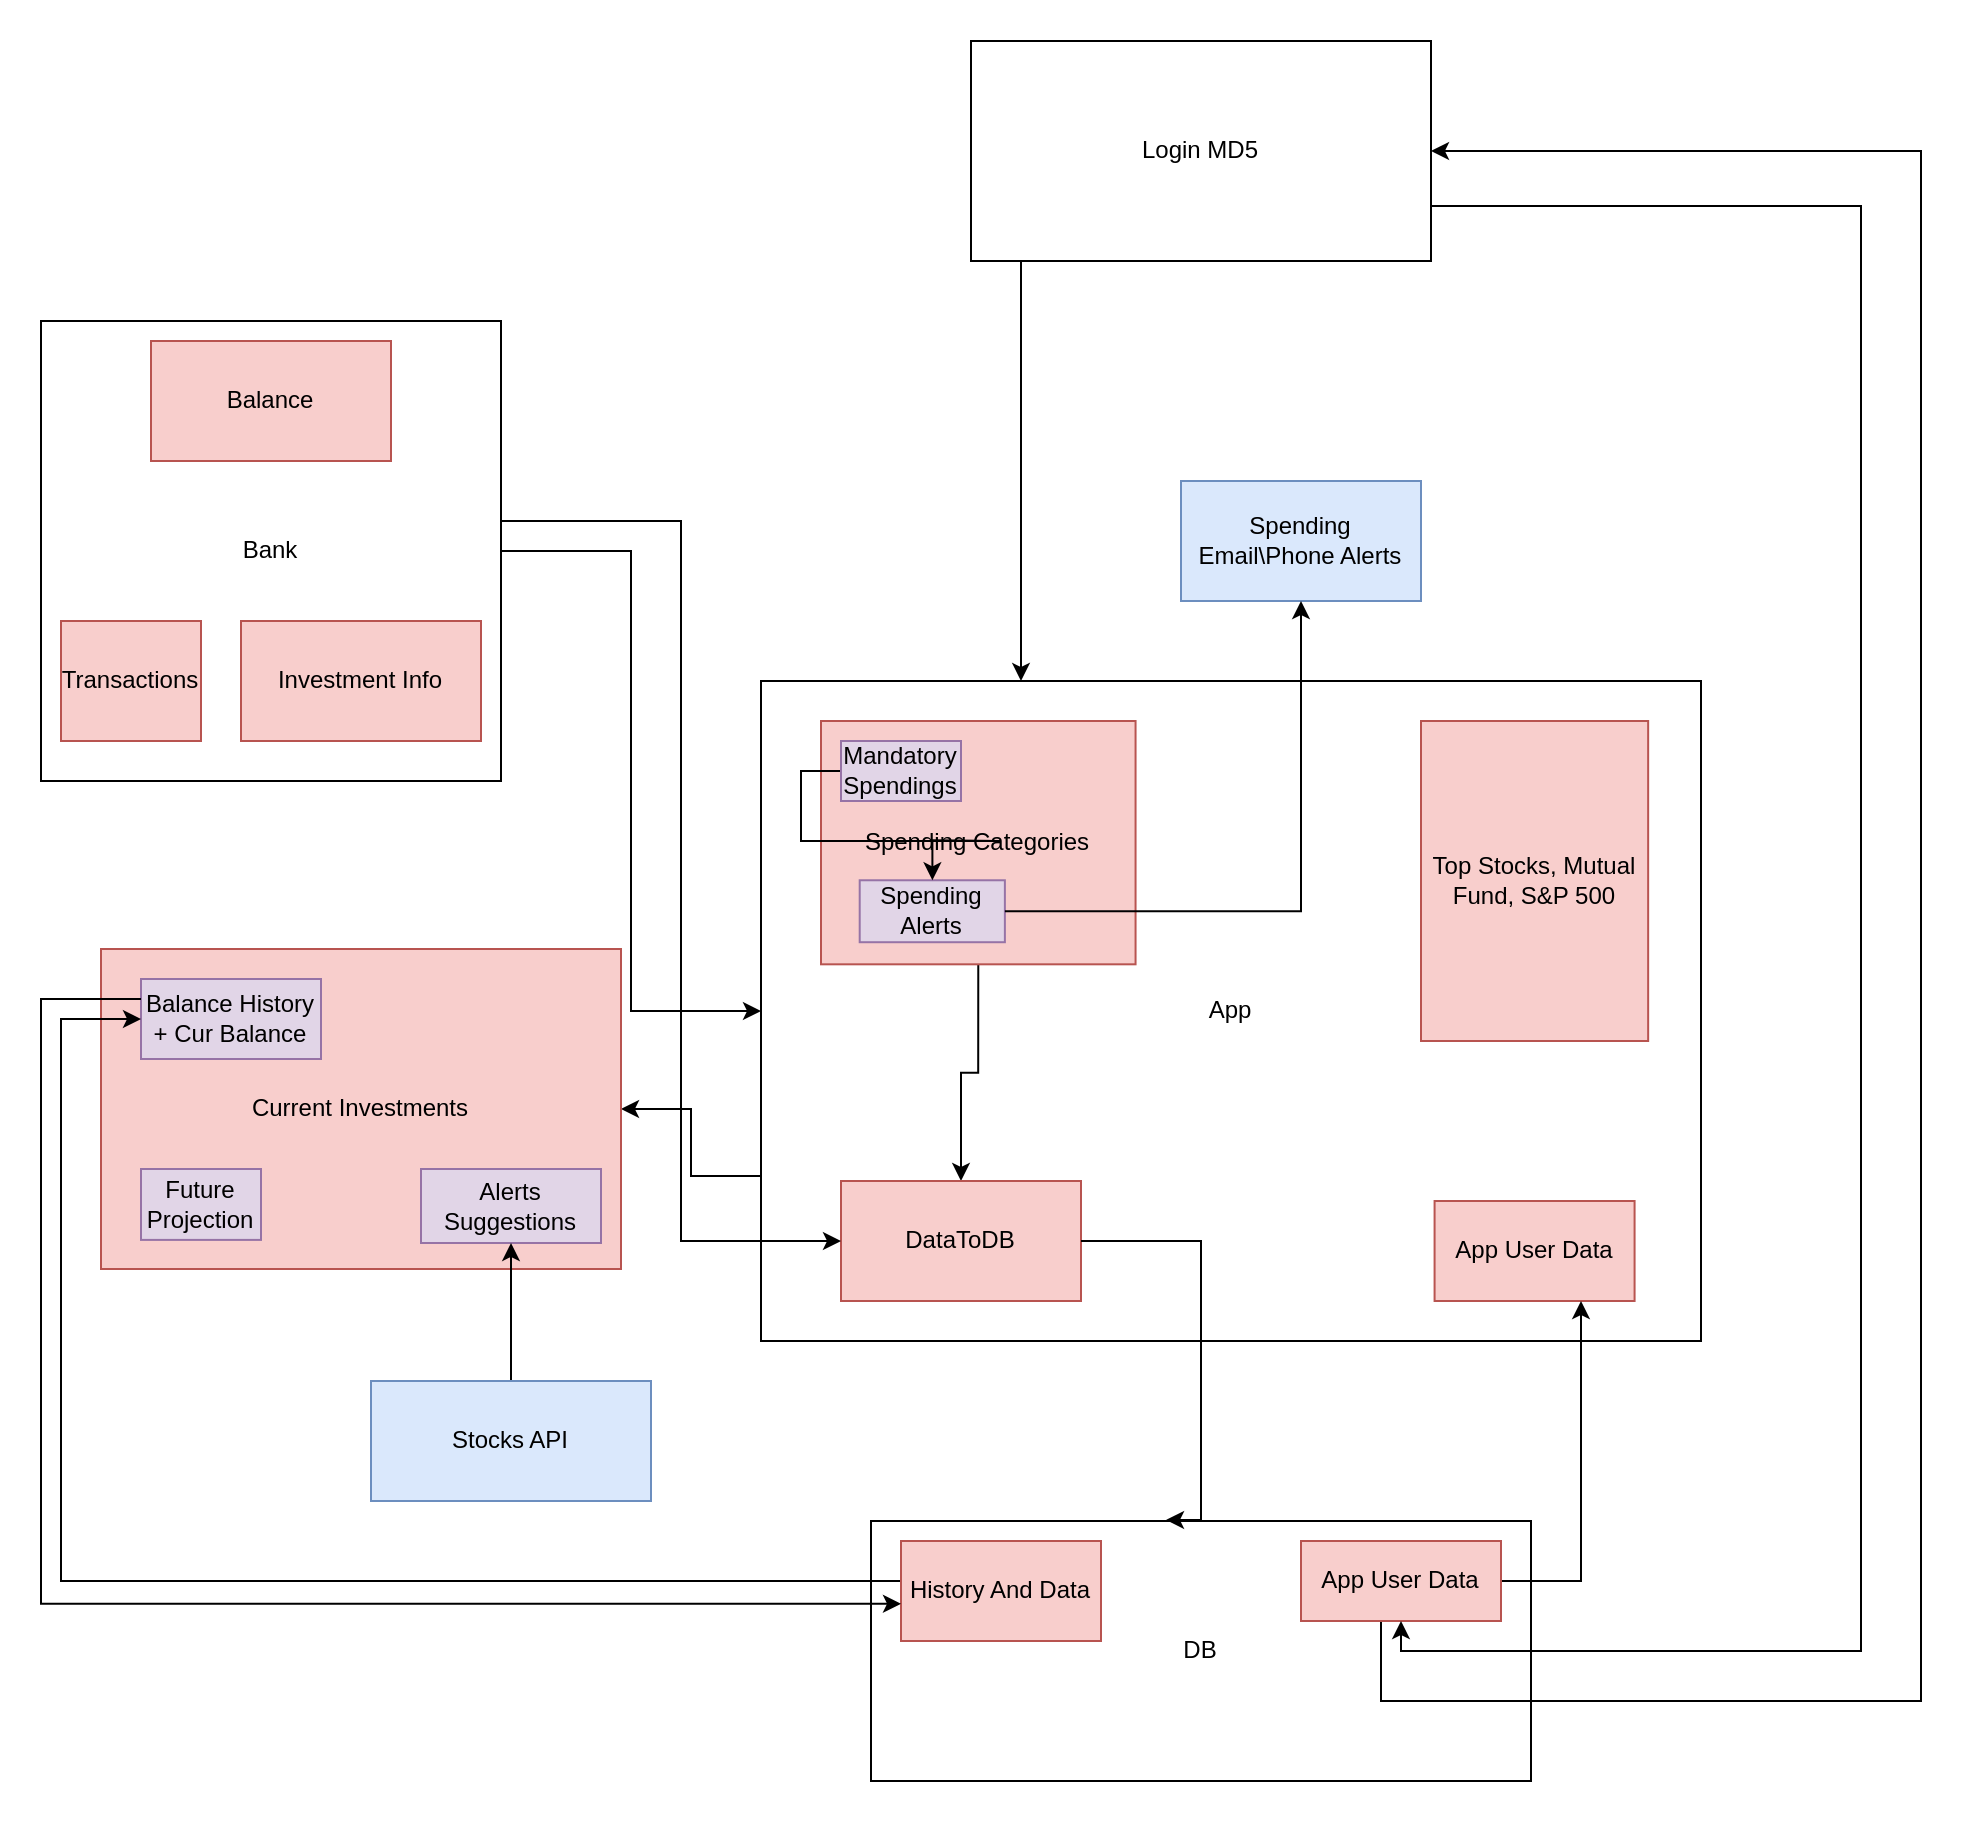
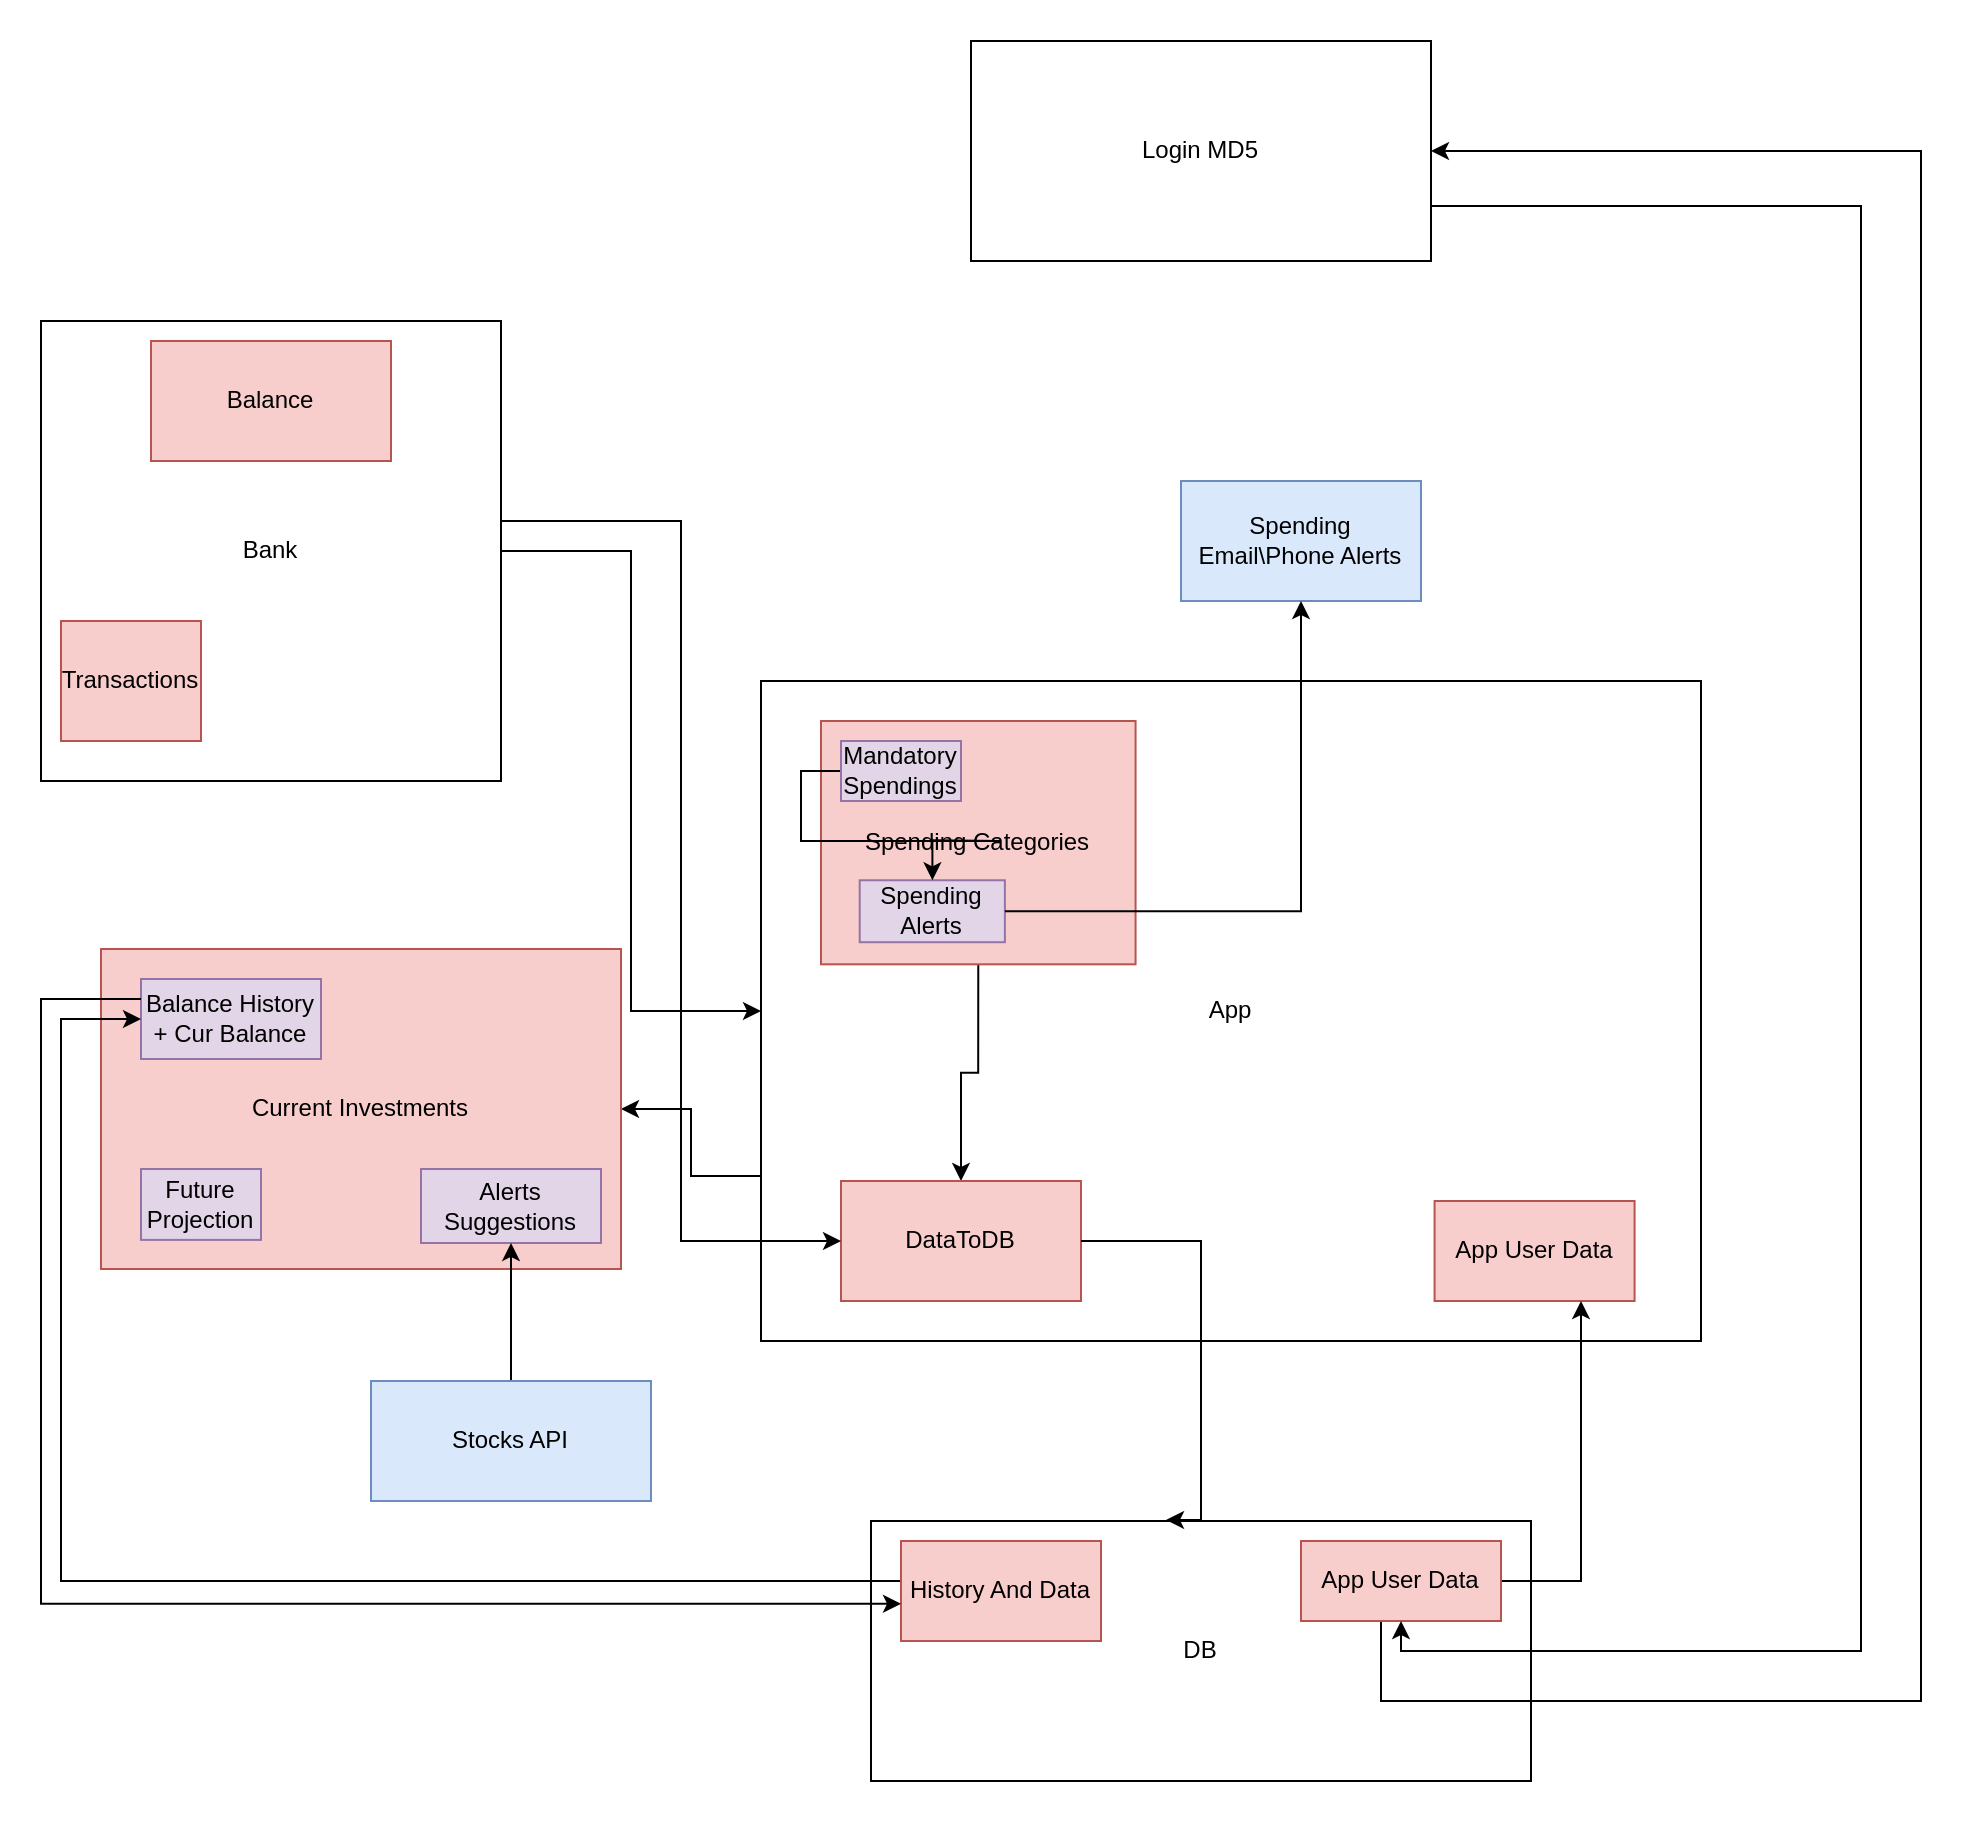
- <mxCell id="37" style="edgeStyle=orthogonalEdgeStyle;rounded=0;orthogonalLoop=1;jettySize=auto;html=1;" parent="1" source="39" target="18" edge="1"><mxGeometry relative="1" as="geometry"><mxPoint x="520" y="330" as="targetPoint" /><Array as="points"><mxPoint x="510" y="260" /><mxPoint x="510" y="260" /></Array></mxGeometry></mxCell>
- <mxCell id="5" value="Investment Info" style="rounded=0;whiteSpace=wrap;html=1;fillColor=#f8cecc;strokeColor=#b85450;" parent="1" vertex="1"><mxGeometry x="120" y="310" width="120" height="60" as="geometry" /></mxCell>
- <mxCell id="19" value="Top Stocks, Mutual Fund, S&amp;amp;P 500" style="rounded=0;whiteSpace=wrap;html=1;fillColor=#f8cecc;strokeColor=#b85450;" parent="17" vertex="1"><mxGeometry x="330.0" y="20" width="113.58" height="160" as="geometry" /></mxCell>
